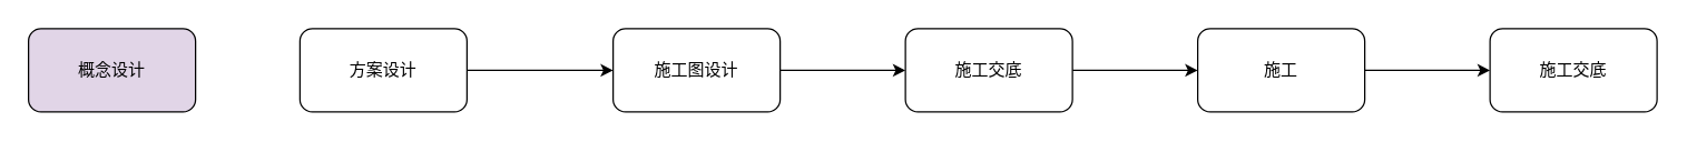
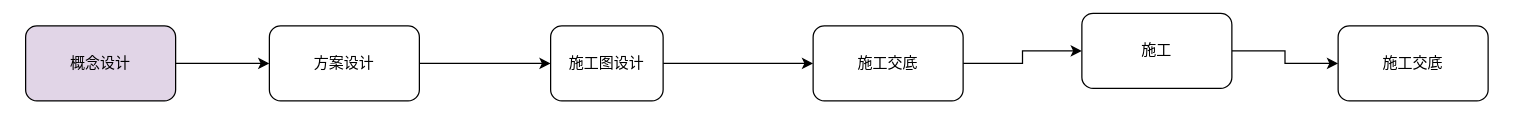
+ <mxCell id="2" style="edgeStyle=orthogonalEdgeStyle;rounded=0;orthogonalLoop=1;jettySize=auto;html=1;" edge="1" parent="1" source="3" target="5"><mxGeometry relative="1" as="geometry" /></mxCell>
- <mxCell id="7" value="施工图设计" style="rounded=1;whiteSpace=wrap;html=1;" vertex="1" parent="1"><mxGeometry x="440" y="20" width="120" height="60" as="geometry" /></mxCell>
+ <mxCell id="7" value="施工图设计" style="rounded=1;whiteSpace=wrap;html=1;" vertex="1" parent="1"><mxGeometry x="440" y="20" width="90" height="60" as="geometry" /></mxCell>
- <mxCell id="11" value="施工" style="rounded=1;whiteSpace=wrap;html=1;" vertex="1" parent="1"><mxGeometry x="860" y="20" width="120" height="60" as="geometry" /></mxCell>
+ <mxCell id="11" value="施工" style="rounded=1;whiteSpace=wrap;html=1;" vertex="1" parent="1"><mxGeometry x="865" y="10" width="120" height="60" as="geometry" /></mxCell>
